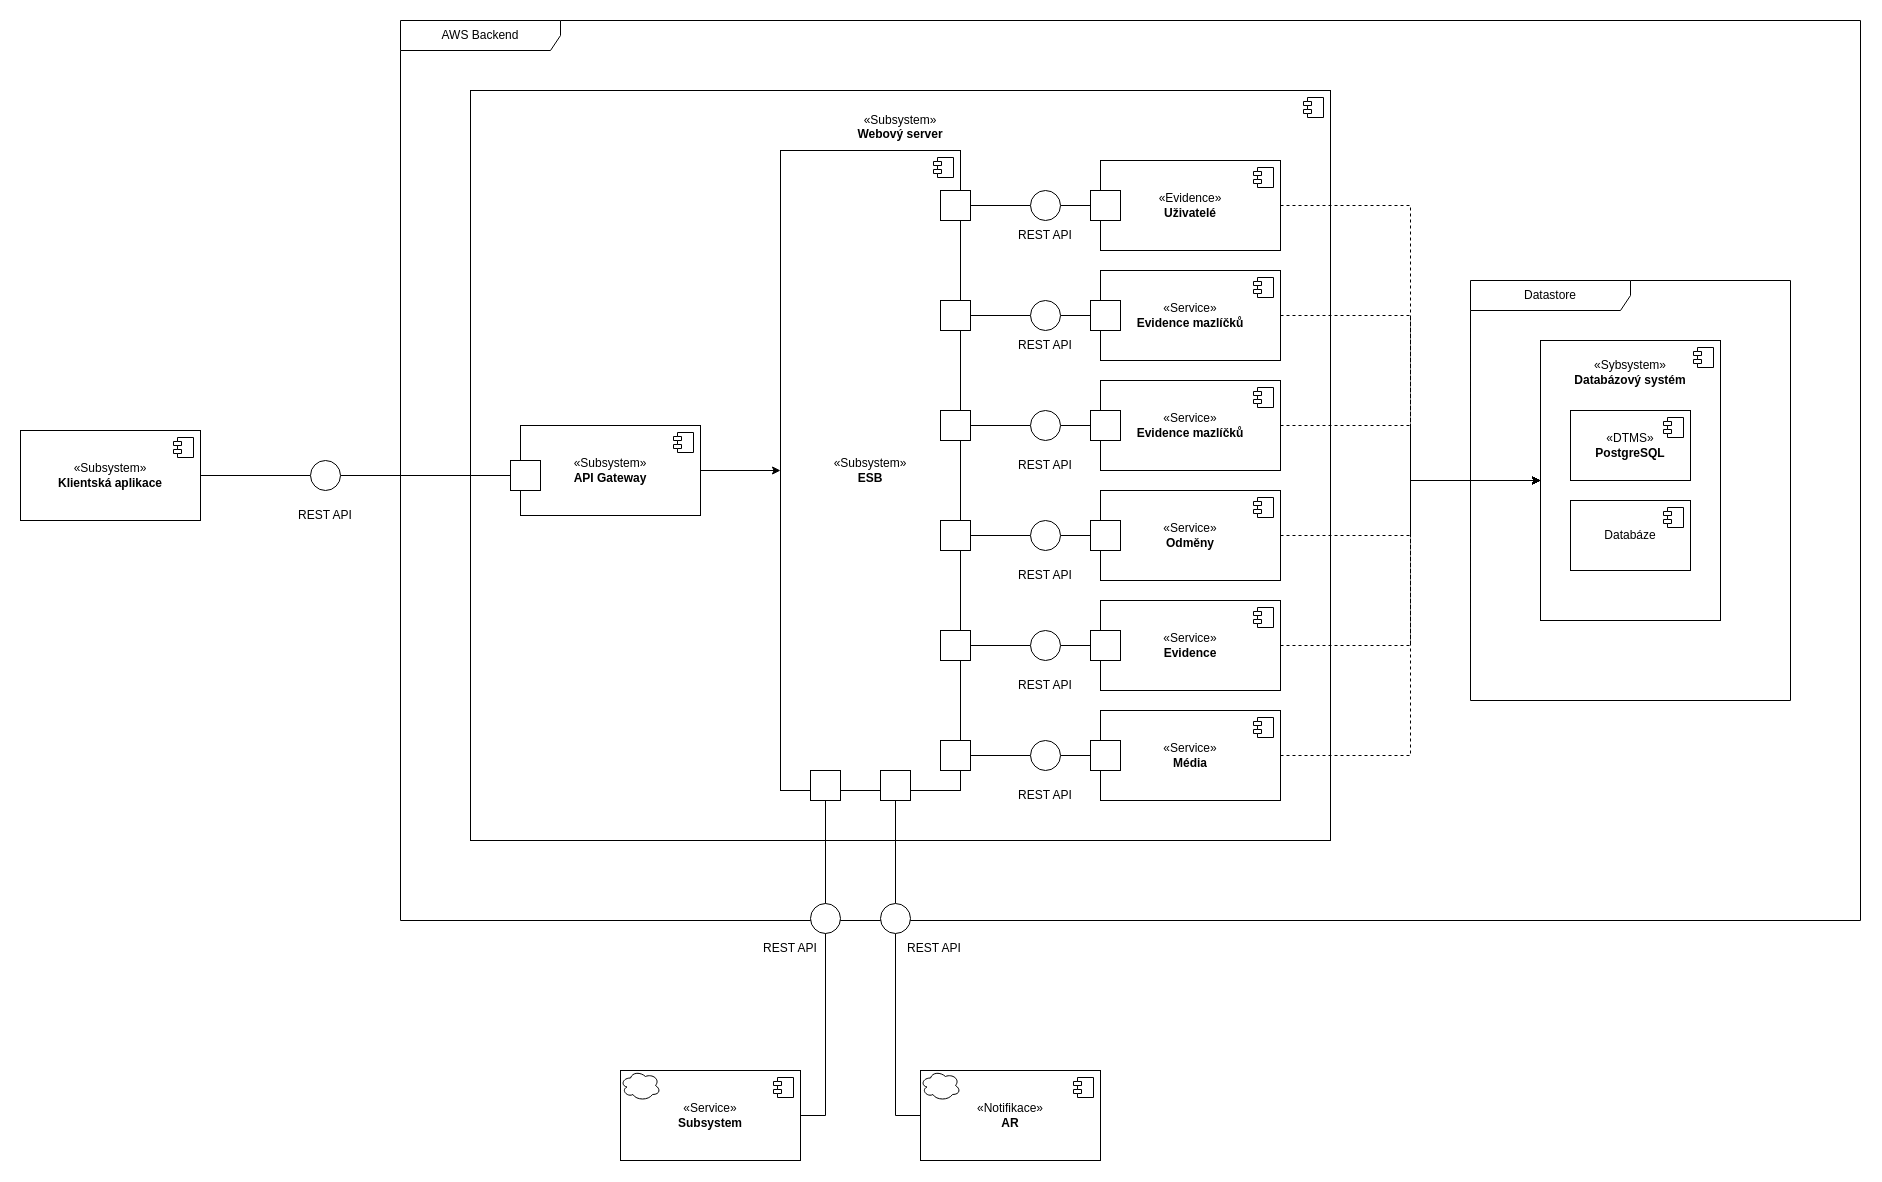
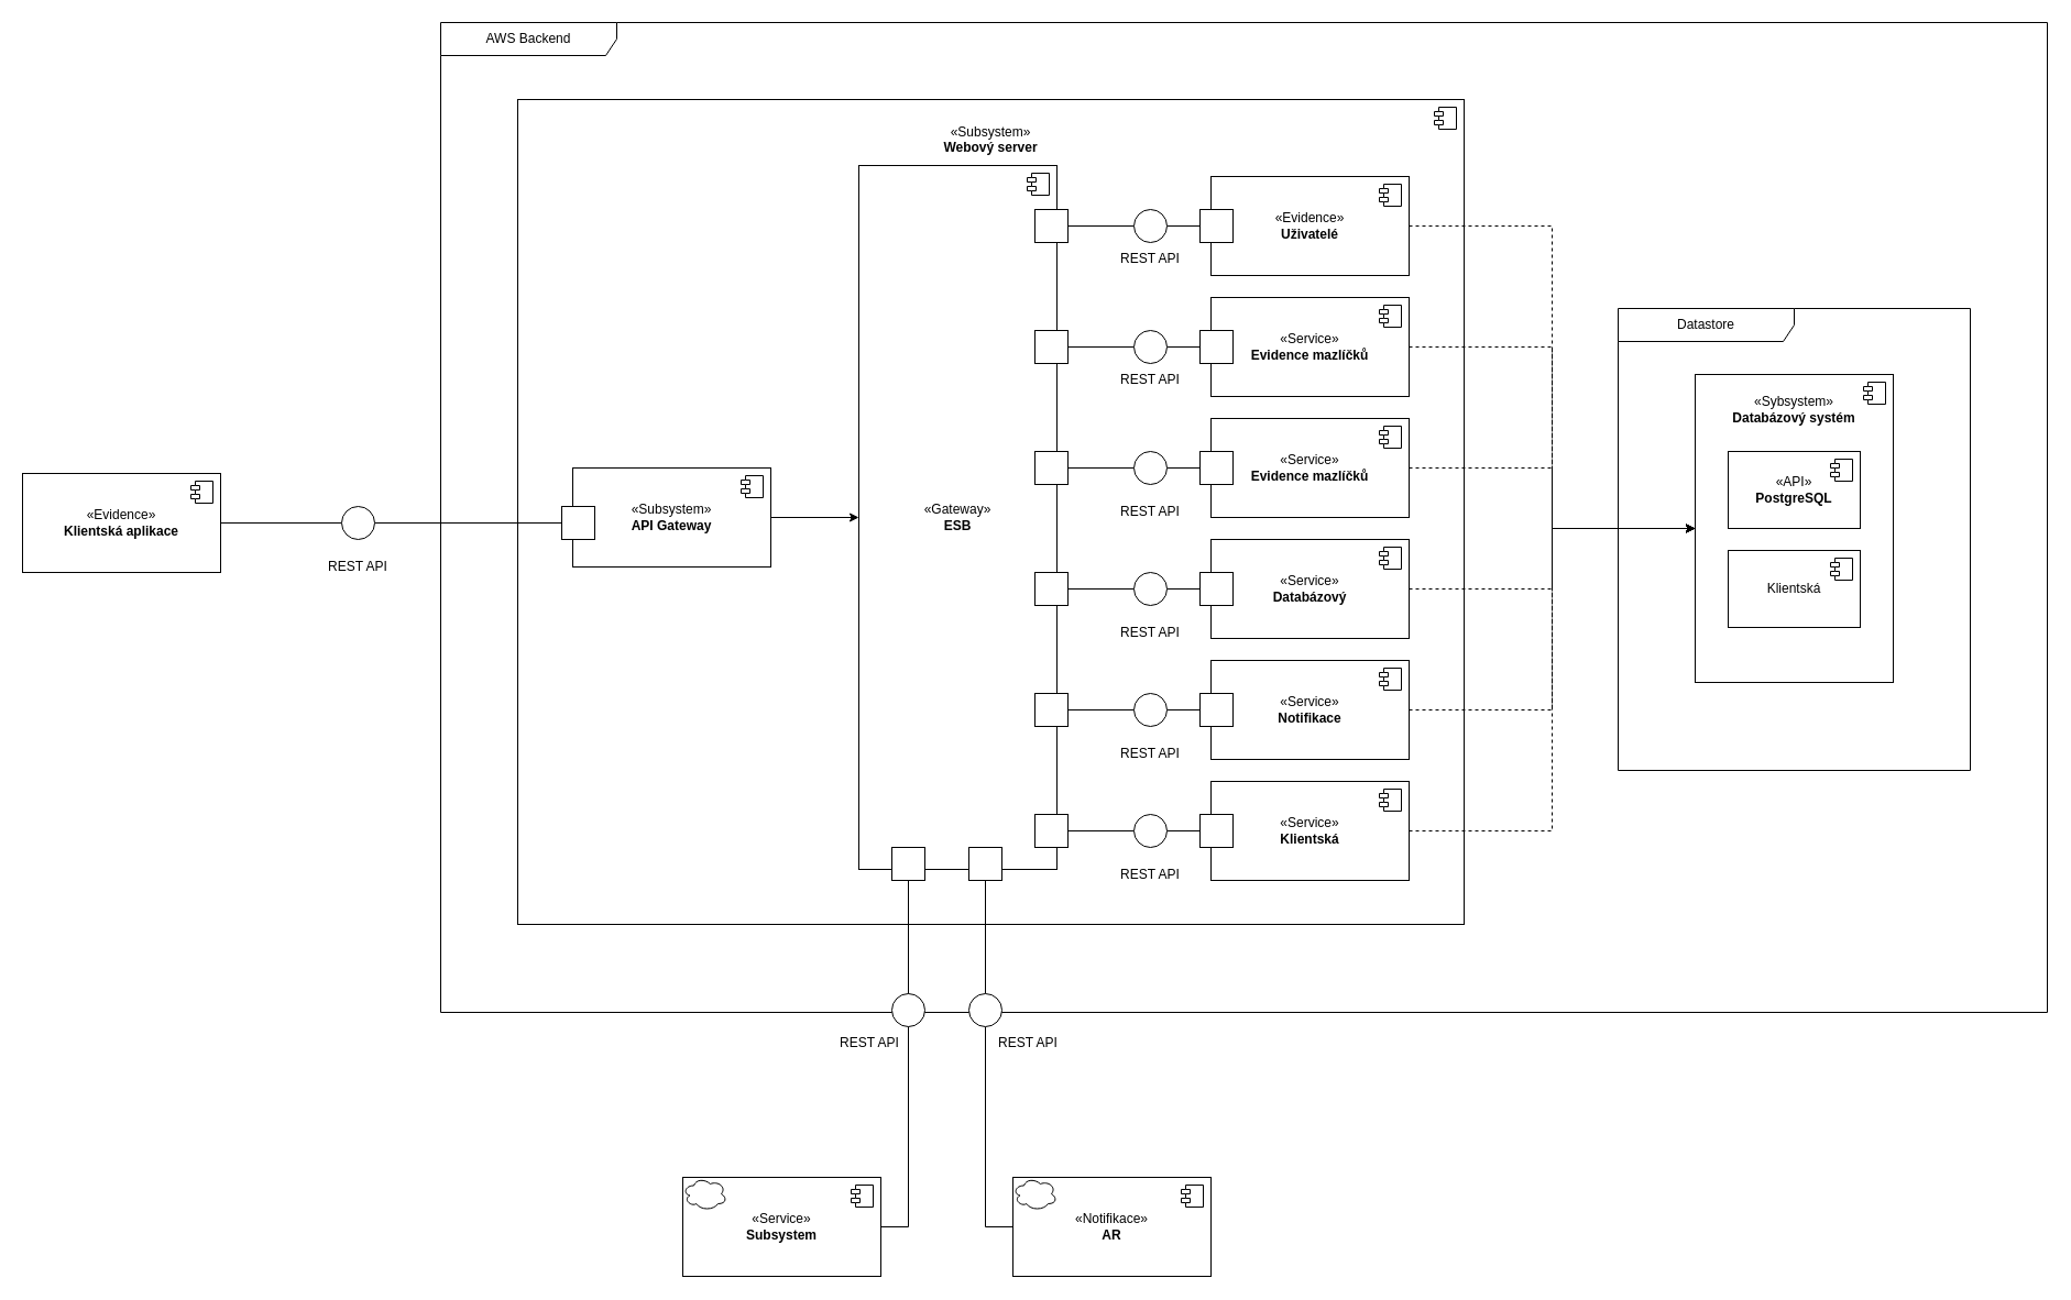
- <mxCell id="16" value="«DTMS»&lt;br&gt;&lt;b&gt;PostgreSQL&lt;/b&gt;" style="html=1;dropTarget=0;whiteSpace=wrap;" vertex="1" parent="13"><mxGeometry x="100" y="130" width="120" height="70" as="geometry" /></mxCell>
+ <mxCell id="16" value="«API»&lt;br&gt;&lt;b&gt;PostgreSQL&lt;/b&gt;" style="html=1;dropTarget=0;whiteSpace=wrap;" vertex="1" parent="13"><mxGeometry x="100" y="130" width="120" height="70" as="geometry" /></mxCell>
- <mxCell id="40" value="«Subsystem»&lt;br&gt;&lt;b&gt;ESB&lt;/b&gt;" style="html=1;dropTarget=0;whiteSpace=wrap;" vertex="1" parent="1"><mxGeometry x="780" y="150" width="180" height="640" as="geometry" /></mxCell>
+ <mxCell id="40" value="«Gateway»&lt;br&gt;&lt;b&gt;ESB&lt;/b&gt;" style="html=1;dropTarget=0;whiteSpace=wrap;" vertex="1" parent="1"><mxGeometry x="780" y="150" width="180" height="640" as="geometry" /></mxCell>
- <mxCell id="82" value="«Subsystem»&lt;br&gt;&lt;b&gt;Klientská aplikace&lt;/b&gt;" style="html=1;dropTarget=0;whiteSpace=wrap;" vertex="1" parent="1"><mxGeometry x="20" y="430" width="180" height="90" as="geometry" /></mxCell>
+ <mxCell id="82" value="«Evidence»&lt;br&gt;&lt;b&gt;Klientská aplikace&lt;/b&gt;" style="html=1;dropTarget=0;whiteSpace=wrap;" vertex="1" parent="1"><mxGeometry x="20" y="430" width="180" height="90" as="geometry" /></mxCell>
- <mxCell id="32" value="«Service»&lt;br&gt;&lt;b&gt;Odměny&lt;/b&gt;" style="html=1;dropTarget=0;whiteSpace=wrap;" vertex="1" parent="1"><mxGeometry x="1100" y="490" width="180" height="90" as="geometry" /></mxCell>
+ <mxCell id="32" value="«Service»&lt;br&gt;&lt;b&gt;Databázový&lt;/b&gt;" style="html=1;dropTarget=0;whiteSpace=wrap;" vertex="1" parent="1"><mxGeometry x="1100" y="490" width="180" height="90" as="geometry" /></mxCell>
- <mxCell id="18" value="Databáze" style="html=1;dropTarget=0;whiteSpace=wrap;" vertex="1" parent="13"><mxGeometry x="100" y="220" width="120" height="70" as="geometry" /></mxCell>
+ <mxCell id="18" value="Klientská" style="html=1;dropTarget=0;whiteSpace=wrap;" vertex="1" parent="13"><mxGeometry x="100" y="220" width="120" height="70" as="geometry" /></mxCell>
- <mxCell id="35" value="«Service»&lt;br&gt;&lt;b&gt;Evidence&lt;/b&gt;" style="html=1;dropTarget=0;whiteSpace=wrap;" vertex="1" parent="1"><mxGeometry x="1100" y="600" width="180" height="90" as="geometry" /></mxCell>
+ <mxCell id="35" value="«Service»&lt;br&gt;&lt;b&gt;Notifikace&lt;/b&gt;" style="html=1;dropTarget=0;whiteSpace=wrap;" vertex="1" parent="1"><mxGeometry x="1100" y="600" width="180" height="90" as="geometry" /></mxCell>
- <mxCell id="38" value="«Service»&lt;br&gt;&lt;b&gt;Média&lt;/b&gt;" style="html=1;dropTarget=0;whiteSpace=wrap;" vertex="1" parent="1"><mxGeometry x="1100" y="710" width="180" height="90" as="geometry" /></mxCell>
+ <mxCell id="38" value="«Service»&lt;br&gt;&lt;b&gt;Klientská&lt;/b&gt;" style="html=1;dropTarget=0;whiteSpace=wrap;" vertex="1" parent="1"><mxGeometry x="1100" y="710" width="180" height="90" as="geometry" /></mxCell>
